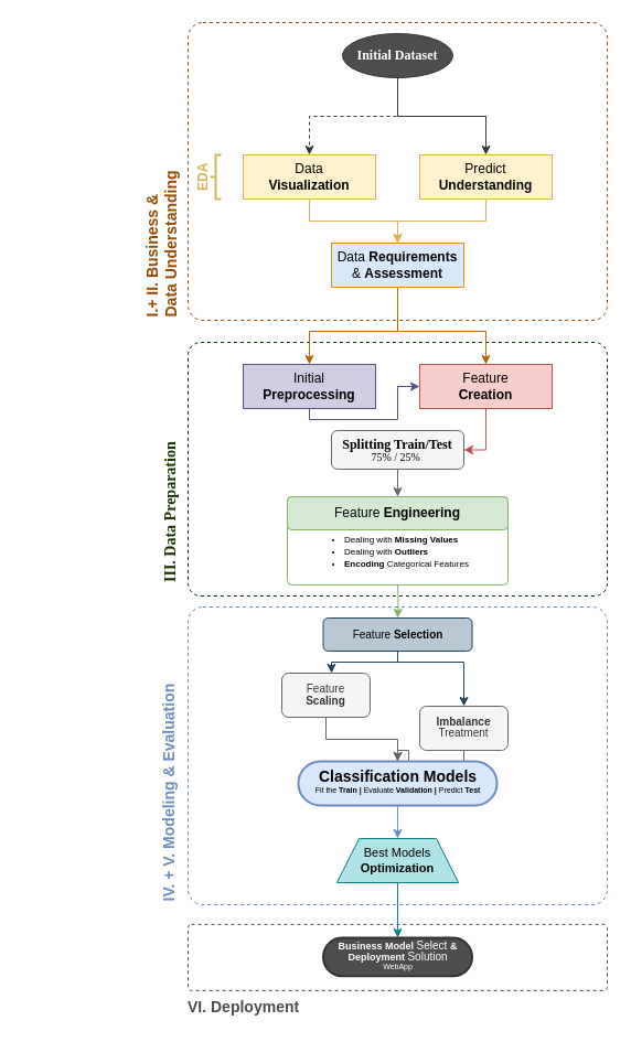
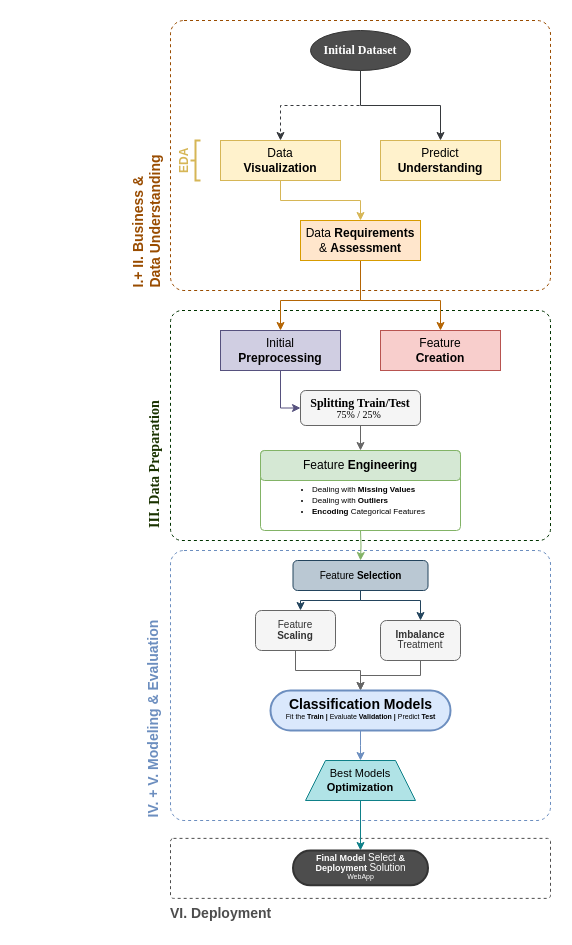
- <mxCell id="13" style="edgeStyle=orthogonalEdgeStyle;rounded=0;html=1;exitX=0.5;exitY=1;exitDx=0;exitDy=0;entryX=0.5;entryY=0;entryDx=0;entryDy=0;fontColor=#d6b656;fillColor=#fff2cc;strokeColor=#d6b656;" parent="1" source="14" target="20" edge="1"><mxGeometry relative="1" as="geometry" /></mxCell>
- <mxCell id="20" value="Data &lt;b&gt;Requirements &lt;/b&gt;&amp;amp;&amp;nbsp;&lt;b&gt;Assessment&lt;/b&gt;" style="whiteSpace=wrap;html=1;fillColor=#dae8fc;strokeColor=#d79b00;" parent="1" vertex="1"><mxGeometry x="300" y="220" width="120" height="40" as="geometry" /></mxCell>
+ <mxCell id="20" value="Data &lt;b&gt;Requirements &lt;/b&gt;&amp;amp;&amp;nbsp;&lt;b&gt;Assessment&lt;/b&gt;" style="whiteSpace=wrap;html=1;fillColor=#ffe6cc;strokeColor=#d79b00;" parent="1" vertex="1"><mxGeometry x="300" y="220" width="120" height="40" as="geometry" /></mxCell>
- <mxCell id="21" style="edgeStyle=orthogonalEdgeStyle;rounded=0;html=1;exitX=0.5;exitY=1;exitDx=0;exitDy=0;fontColor=#994C00;fillColor=#d0cee2;strokeColor=#56517e;" parent="1" source="22" target="24" edge="1"><mxGeometry relative="1" as="geometry"><mxPoint x="280" y="450" as="targetPoint" /></mxGeometry></mxCell>
+ <mxCell id="21" style="edgeStyle=orthogonalEdgeStyle;rounded=0;html=1;exitX=0.5;exitY=1;exitDx=0;exitDy=0;fontColor=#994C00;fillColor=#d0cee2;strokeColor=#56517e;entryX=0;entryY=0.5;entryDx=0;entryDy=0;" parent="1" source="22" target="27" edge="1"><mxGeometry relative="1" as="geometry"><mxPoint x="280" y="450" as="targetPoint" /></mxGeometry></mxCell>
- <mxCell id="23" style="edgeStyle=orthogonalEdgeStyle;rounded=0;html=1;exitX=0.5;exitY=1;exitDx=0;exitDy=0;entryX=1;entryY=0.5;entryDx=0;entryDy=0;fontColor=default;fillColor=#f8cecc;strokeColor=#b85450;" parent="1" source="24" target="27" edge="1"><mxGeometry relative="1" as="geometry" /></mxCell>
- <mxCell id="37" value="&lt;font style=&quot;line-height: 90%;&quot;&gt;&lt;span style=&quot;font-size: 10px;&quot;&gt;&lt;b&gt;Imbalance&lt;/b&gt;&lt;/span&gt;&lt;br&gt;&lt;span style=&quot;font-size: 10px;&quot;&gt;Treatment&lt;/span&gt;&lt;/font&gt;" style="whiteSpace=wrap;html=1;fontSize=8;fillColor=#f5f5f5;strokeColor=#666666;rounded=1;labelBackgroundColor=none;fontColor=#333333;" parent="1" vertex="1"><mxGeometry x="380" y="640" width="80" height="40" as="geometry" /></mxCell>
+ <mxCell id="37" value="&lt;font style=&quot;line-height: 90%;&quot;&gt;&lt;span style=&quot;font-size: 10px;&quot;&gt;&lt;b&gt;Imbalance&lt;/b&gt;&lt;/span&gt;&lt;br&gt;&lt;span style=&quot;font-size: 10px;&quot;&gt;Treatment&lt;/span&gt;&lt;/font&gt;" style="whiteSpace=wrap;html=1;fontSize=8;fillColor=#f5f5f5;strokeColor=#666666;rounded=1;labelBackgroundColor=none;fontColor=#333333;" parent="1" vertex="1"><mxGeometry x="380" y="620" width="80" height="40" as="geometry" /></mxCell>
- <mxCell id="43" value="&lt;p style=&quot;line-height: 0%;&quot;&gt;&lt;b style=&quot;font-size: 9px;&quot;&gt;Business Model &lt;/b&gt;&lt;font size=&quot;1&quot;&gt;Select&amp;nbsp;&lt;/font&gt;&lt;span style=&quot;font-size: 9px;&quot;&gt;&lt;b&gt;&amp;amp;&lt;/b&gt;&lt;/span&gt;&lt;/p&gt;&lt;p style=&quot;line-height: 0%;&quot;&gt;&lt;b style=&quot;font-size: 9px;&quot;&gt;Deployment &lt;/b&gt;&lt;font size=&quot;1&quot;&gt;Solution&lt;/font&gt;&lt;/p&gt;&lt;p style=&quot;line-height: 0%;&quot;&gt;&lt;b style=&quot;background-color: initial; font-size: 9px;&quot;&gt;&amp;nbsp;&lt;/b&gt;&lt;/p&gt;" style="html=1;dashed=0;whitespace=wrap;shape=mxgraph.dfd.start;fillColor=#4D4D4D;strokeColor=#333333;fontColor=#ffffff;strokeWidth=2;fontSize=10;" parent="42" vertex="1"><mxGeometry width="135" height="34.78" as="geometry" /></mxCell>
+ <mxCell id="43" value="&lt;p style=&quot;line-height: 0%;&quot;&gt;&lt;b style=&quot;font-size: 9px;&quot;&gt;Final Model &lt;/b&gt;&lt;font size=&quot;1&quot;&gt;Select&amp;nbsp;&lt;/font&gt;&lt;span style=&quot;font-size: 9px;&quot;&gt;&lt;b&gt;&amp;amp;&lt;/b&gt;&lt;/span&gt;&lt;/p&gt;&lt;p style=&quot;line-height: 0%;&quot;&gt;&lt;b style=&quot;font-size: 9px;&quot;&gt;Deployment &lt;/b&gt;&lt;font size=&quot;1&quot;&gt;Solution&lt;/font&gt;&lt;/p&gt;&lt;p style=&quot;line-height: 0%;&quot;&gt;&lt;b style=&quot;background-color: initial; font-size: 9px;&quot;&gt;&amp;nbsp;&lt;/b&gt;&lt;/p&gt;" style="html=1;dashed=0;whitespace=wrap;shape=mxgraph.dfd.start;fillColor=#4D4D4D;strokeColor=#333333;fontColor=#ffffff;strokeWidth=2;fontSize=10;" parent="42" vertex="1"><mxGeometry width="135" height="34.78" as="geometry" /></mxCell>
